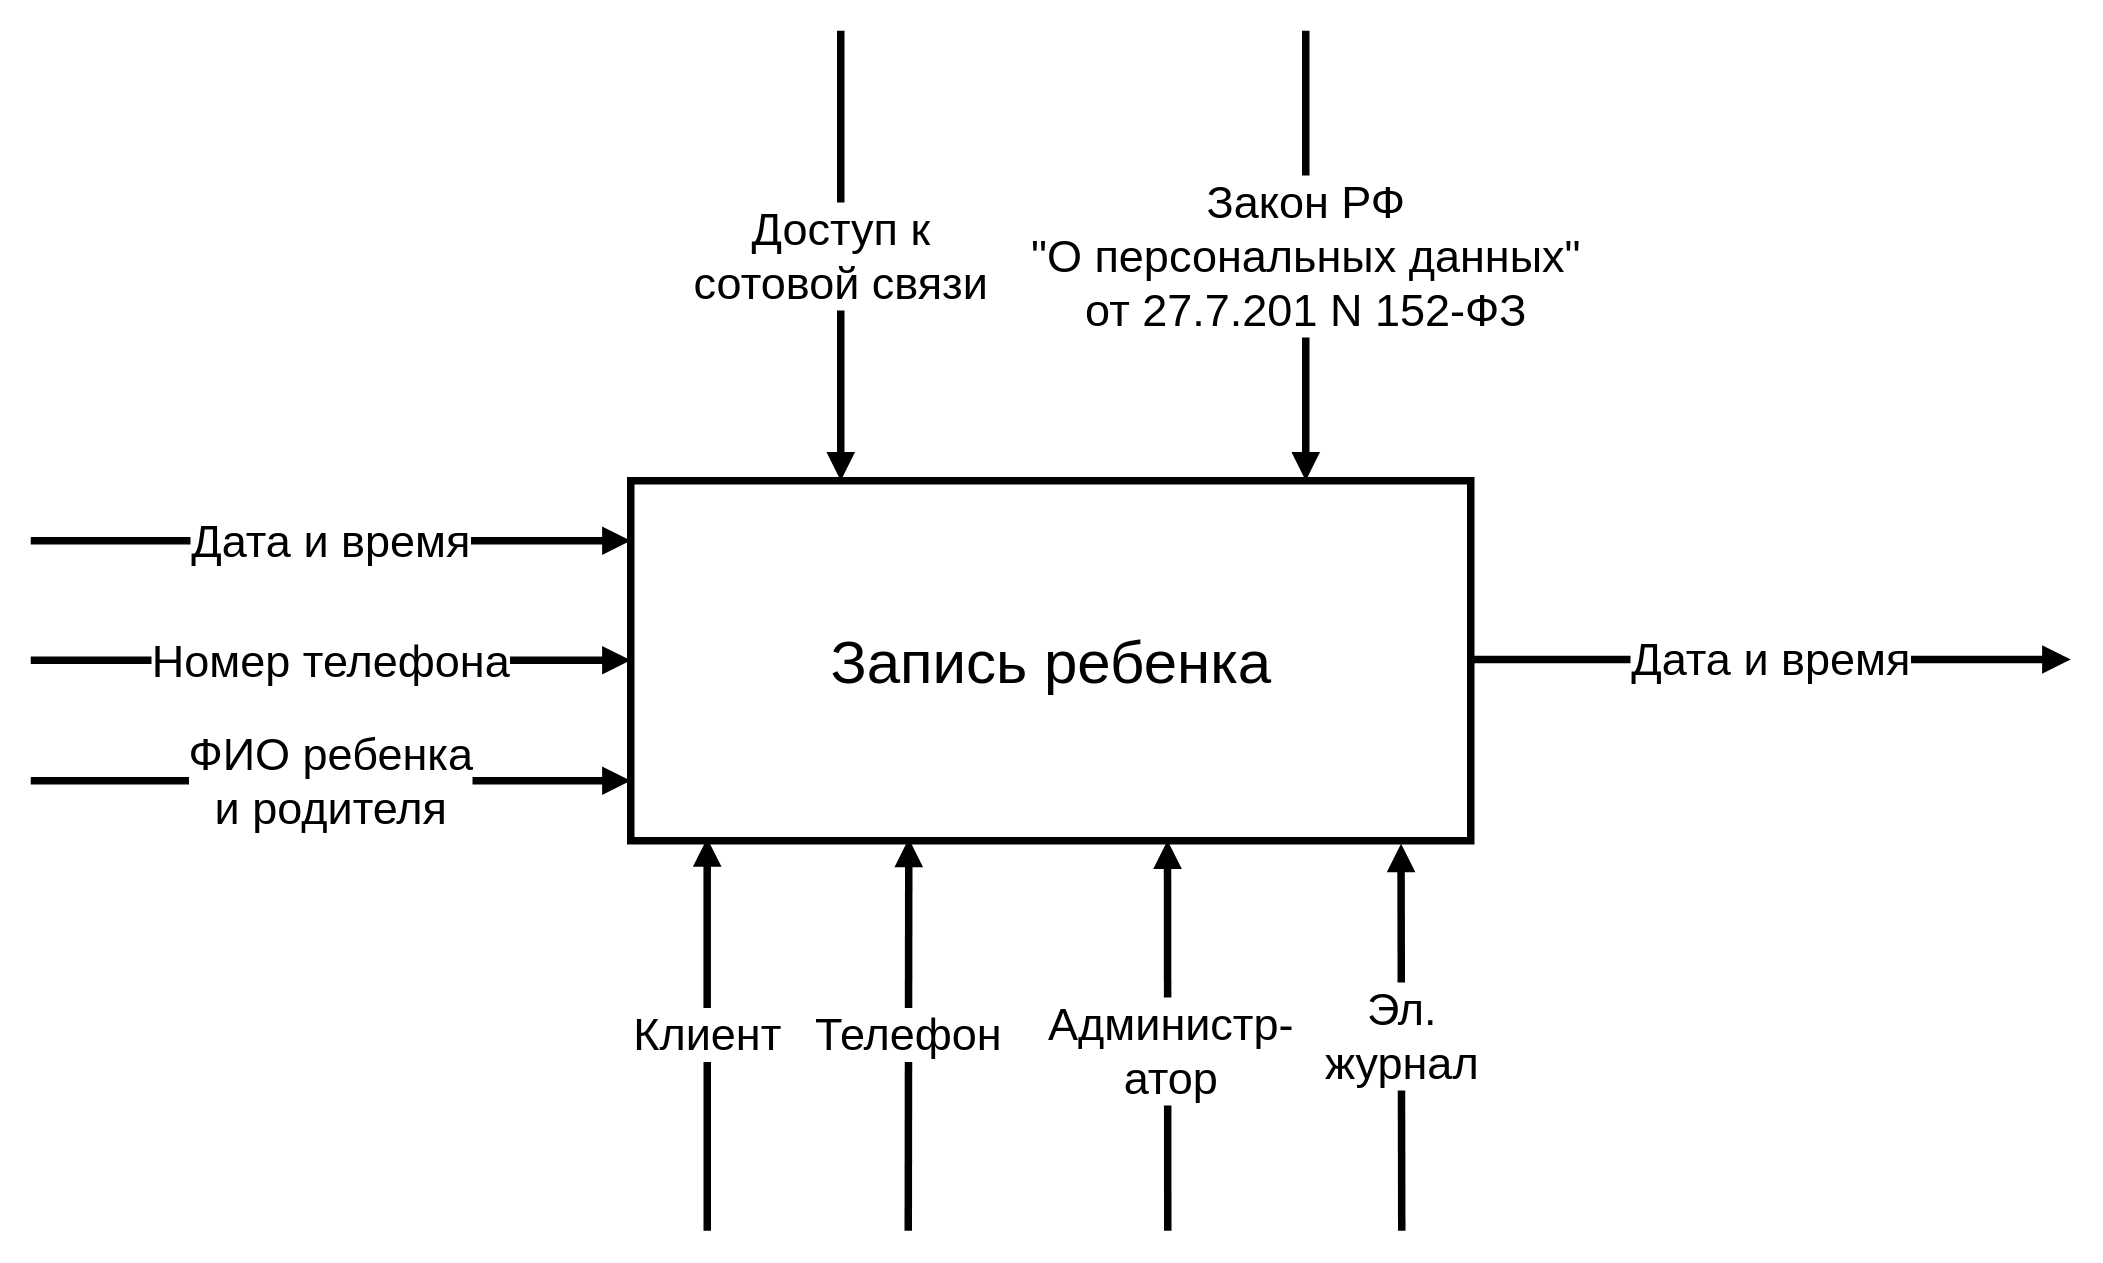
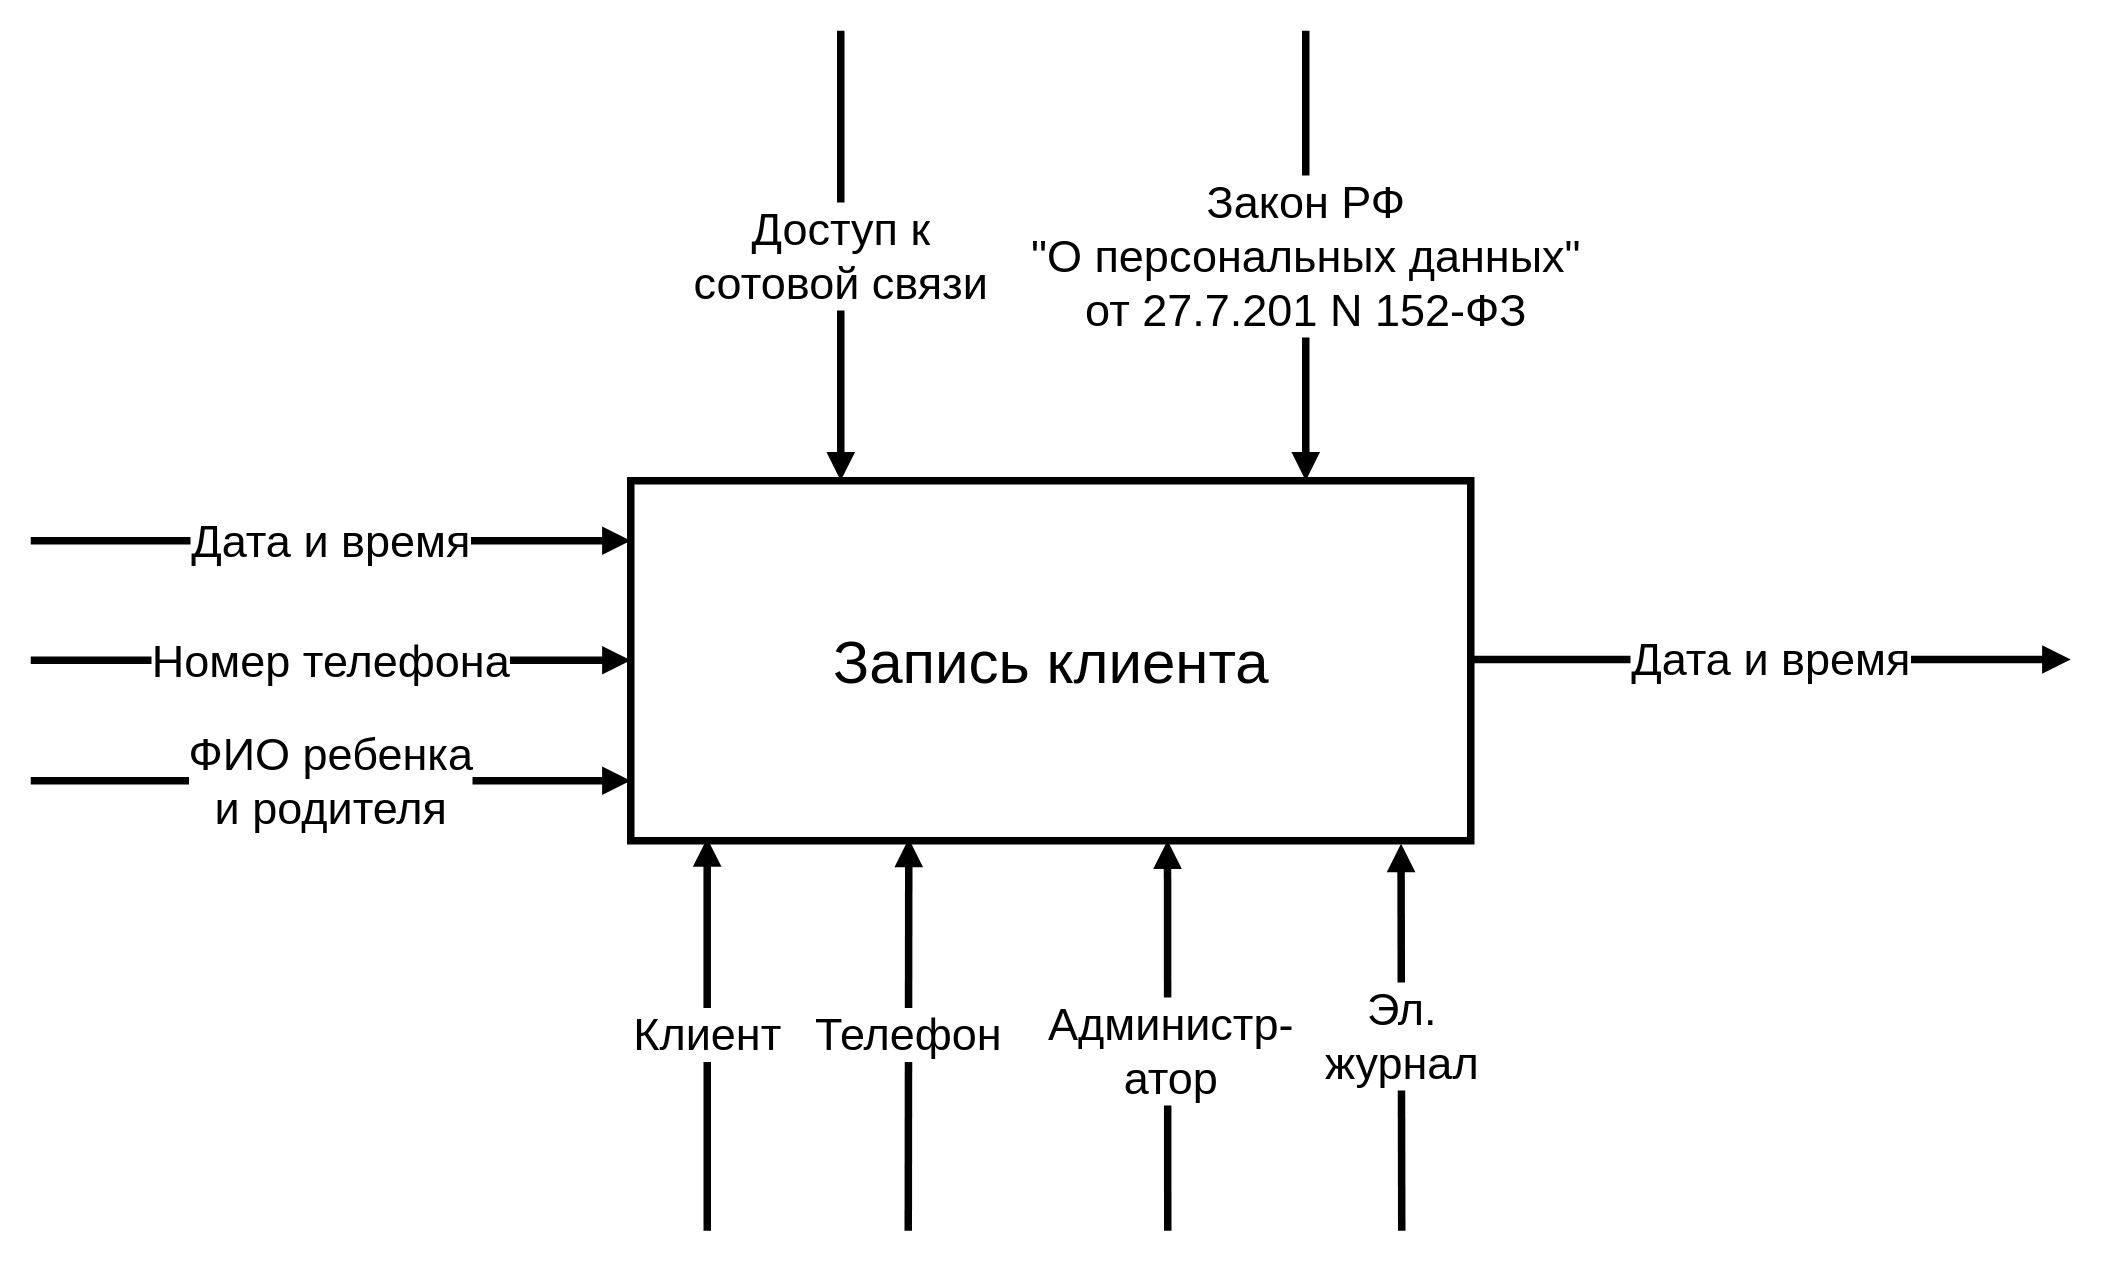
- <mxCell id="8" value="&lt;font style=&quot;font-size: 40px&quot;&gt;Запись ребенка&lt;br&gt;&lt;/font&gt;" style="html=1;strokeWidth=5;fontSize=30;" parent="1" vertex="1"><mxGeometry x="420" y="320" width="560" height="240" as="geometry" /></mxCell>
+ <mxCell id="8" value="&lt;font style=&quot;font-size: 40px&quot;&gt;Запись клиента&lt;br&gt;&lt;/font&gt;" style="html=1;strokeWidth=5;fontSize=30;" parent="1" vertex="1"><mxGeometry x="420" y="320" width="560" height="240" as="geometry" /></mxCell>
